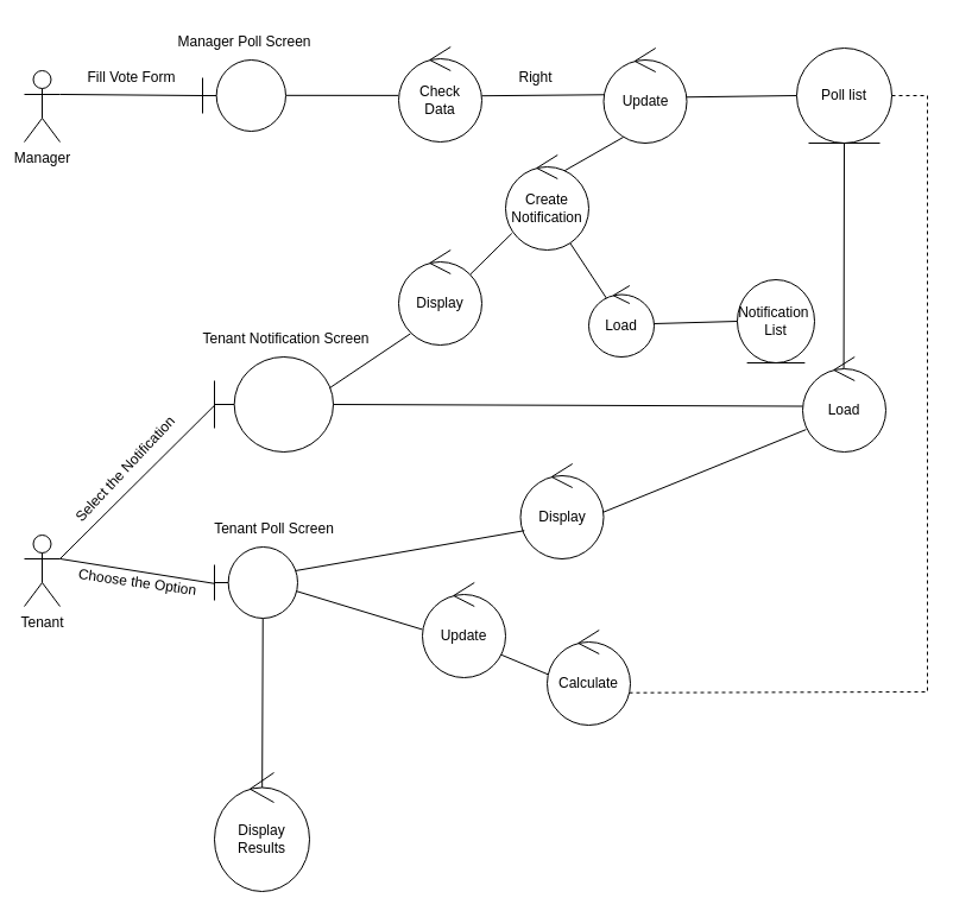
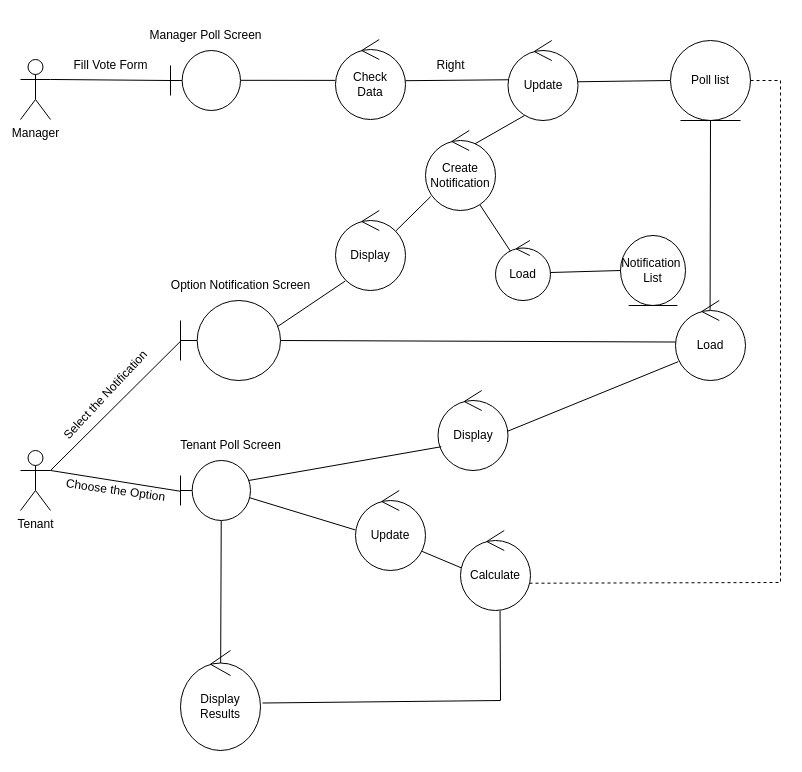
- <mxCell id="27" value="Tenant Notification Screen" style="text;html=1;align=center;verticalAlign=middle;resizable=0;points=[];autosize=1;strokeColor=none;fillColor=none;" parent="1" vertex="1"><mxGeometry x="160" y="270" width="160" height="30" as="geometry" /></mxCell>
+ <mxCell id="27" value="Option Notification Screen" style="text;html=1;align=center;verticalAlign=middle;resizable=0;points=[];autosize=1;strokeColor=none;fillColor=none;" parent="1" vertex="1"><mxGeometry x="160" y="270" width="160" height="30" as="geometry" /></mxCell>
+ <mxCell id="39" value="" style="endArrow=none;html=1;rounded=0;exitX=0.565;exitY=1.005;exitDx=0;exitDy=0;exitPerimeter=0;entryX=1.025;entryY=0.525;entryDx=0;entryDy=0;entryPerimeter=0;" parent="1" source="15" target="19" edge="1"><mxGeometry width="50" height="50" relative="1" as="geometry"><mxPoint x="593" y="595" as="sourcePoint" /><mxPoint x="680" y="620" as="targetPoint" /><Array as="points"><mxPoint x="500" y="700" /></Array></mxGeometry></mxCell>
